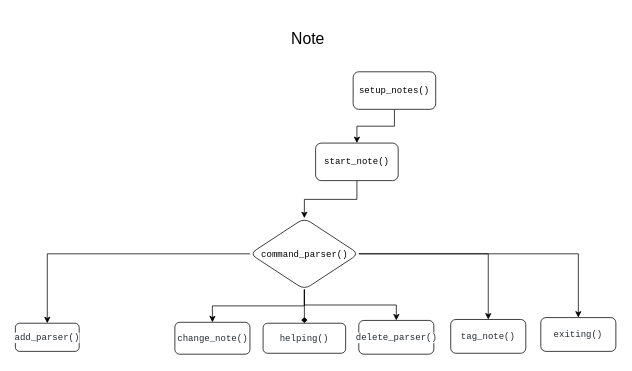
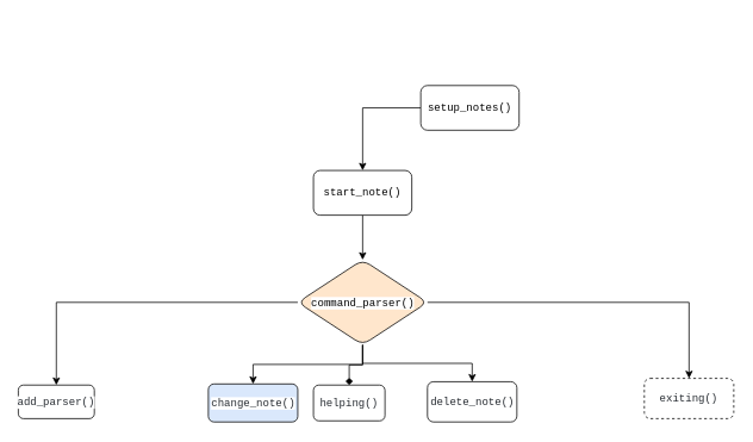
- <mxCell id="4" value="&lt;font style=&quot;font-size: 21px;&quot;&gt;Note&lt;/font&gt;" style="text;html=1;strokeColor=none;fillColor=none;align=center;verticalAlign=middle;whiteSpace=wrap;rounded=0;" vertex="1" parent="1"><mxGeometry x="320" y="20" width="180" height="60" as="geometry" /></mxCell>
- <mxCell id="6" value="&lt;span style=&quot;font-family: ui-monospace, SFMono-Regular, &amp;quot;SF Mono&amp;quot;, Menlo, Consolas, &amp;quot;Liberation Mono&amp;quot;, monospace; text-align: start; background-color: rgb(255, 255, 255);&quot;&gt;start_note()&lt;/span&gt;" style="rounded=1;whiteSpace=wrap;html=1;" vertex="1" parent="1"><mxGeometry x="420" y="190" width="110" height="50" as="geometry" /></mxCell>
+ <mxCell id="6" value="&lt;span style=&quot;font-family: ui-monospace, SFMono-Regular, &amp;quot;SF Mono&amp;quot;, Menlo, Consolas, &amp;quot;Liberation Mono&amp;quot;, monospace; text-align: start; background-color: rgb(255, 255, 255);&quot;&gt;start_note()&lt;/span&gt;" style="rounded=1;whiteSpace=wrap;html=1;" vertex="1" parent="1"><mxGeometry x="350" y="190" width="110" height="50" as="geometry" /></mxCell>
- <mxCell id="13" value="&lt;span style=&quot;font-family: ui-monospace, SFMono-Regular, &amp;quot;SF Mono&amp;quot;, Menlo, Consolas, &amp;quot;Liberation Mono&amp;quot;, monospace; text-align: start; background-color: rgb(255, 255, 255);&quot;&gt;command_parser()&lt;/span&gt;" style="rhombus;whiteSpace=wrap;html=1;rounded=1;" vertex="1" parent="1"><mxGeometry x="332.5" y="290" width="145" height="95" as="geometry" /></mxCell>
+ <mxCell id="13" value="&lt;span style=&quot;font-family: ui-monospace, SFMono-Regular, &amp;quot;SF Mono&amp;quot;, Menlo, Consolas, &amp;quot;Liberation Mono&amp;quot;, monospace; text-align: start; background-color: rgb(255, 255, 255);&quot;&gt;command_parser()&lt;/span&gt;" style="rhombus;whiteSpace=wrap;html=1;rounded=1;fillColor=#ffe6cc;" vertex="1" parent="1"><mxGeometry x="332.5" y="290" width="145" height="95" as="geometry" /></mxCell>
- <mxCell id="10" value="" style="edgeStyle=orthogonalEdgeStyle;rounded=0;orthogonalLoop=1;jettySize=auto;html=1;fontSize=21;fontColor=#000000;" edge="1" parent="1" source="13" target="17"><mxGeometry relative="1" as="geometry" /></mxCell>
- <mxCell id="18" value="&lt;span style=&quot;background-color: rgb(255, 255, 255);&quot;&gt;&lt;span style=&quot;color: rgb(36, 41, 47); font-family: ui-monospace, SFMono-Regular, &amp;quot;SF Mono&amp;quot;, Menlo, Consolas, &amp;quot;Liberation Mono&amp;quot;, monospace; text-align: start;&quot;&gt;exiting&lt;/span&gt;&lt;span style=&quot;color: rgb(36, 41, 47); font-family: ui-monospace, SFMono-Regular, &amp;quot;SF Mono&amp;quot;, Menlo, Consolas, &amp;quot;Liberation Mono&amp;quot;, monospace; text-align: start;&quot;&gt;()&lt;/span&gt;&lt;/span&gt;" style="whiteSpace=wrap;html=1;rounded=1;" vertex="1" parent="1"><mxGeometry x="720" y="422.5" width="100" height="45" as="geometry" /></mxCell>
+ <mxCell id="18" value="&lt;span style=&quot;background-color: rgb(255, 255, 255);&quot;&gt;&lt;span style=&quot;color: rgb(36, 41, 47); font-family: ui-monospace, SFMono-Regular, &amp;quot;SF Mono&amp;quot;, Menlo, Consolas, &amp;quot;Liberation Mono&amp;quot;, monospace; text-align: start;&quot;&gt;exiting&lt;/span&gt;&lt;span style=&quot;color: rgb(36, 41, 47); font-family: ui-monospace, SFMono-Regular, &amp;quot;SF Mono&amp;quot;, Menlo, Consolas, &amp;quot;Liberation Mono&amp;quot;, monospace; text-align: start;&quot;&gt;()&lt;/span&gt;&lt;/span&gt;" style="whiteSpace=wrap;html=1;rounded=1;dashed=1;" vertex="1" parent="1"><mxGeometry x="720" y="422.5" width="100" height="45" as="geometry" /></mxCell>
- <mxCell id="17" value="&lt;span style=&quot;color: rgb(36, 41, 47); font-family: ui-monospace, SFMono-Regular, &amp;quot;SF Mono&amp;quot;, Menlo, Consolas, &amp;quot;Liberation Mono&amp;quot;, monospace; text-align: start; background-color: rgb(255, 255, 255);&quot;&gt;tag_note()&lt;/span&gt;" style="whiteSpace=wrap;html=1;rounded=1;" vertex="1" parent="1"><mxGeometry x="600" y="425" width="100" height="45" as="geometry" /></mxCell>
- <mxCell id="16" value="&lt;span style=&quot;color: rgb(36, 41, 47); font-family: ui-monospace, SFMono-Regular, &amp;quot;SF Mono&amp;quot;, Menlo, Consolas, &amp;quot;Liberation Mono&amp;quot;, monospace; text-align: start; background-color: rgb(255, 255, 255);&quot;&gt;delete_parser()&lt;/span&gt;" style="whiteSpace=wrap;html=1;rounded=1;" vertex="1" parent="1"><mxGeometry x="477.5" y="426.25" width="100" height="45" as="geometry" /></mxCell>
+ <mxCell id="16" value="&lt;span style=&quot;color: rgb(36, 41, 47); font-family: ui-monospace, SFMono-Regular, &amp;quot;SF Mono&amp;quot;, Menlo, Consolas, &amp;quot;Liberation Mono&amp;quot;, monospace; text-align: start; background-color: rgb(255, 255, 255);&quot;&gt;delete_note()&lt;/span&gt;" style="whiteSpace=wrap;html=1;rounded=1;" vertex="1" parent="1"><mxGeometry x="477.5" y="426.25" width="100" height="45" as="geometry" /></mxCell>
- <mxCell id="15" value="&lt;span style=&quot;color: rgb(36, 41, 47); font-family: ui-monospace, SFMono-Regular, &amp;quot;SF Mono&amp;quot;, Menlo, Consolas, &amp;quot;Liberation Mono&amp;quot;, monospace; text-align: start;&quot;&gt; &lt;/span&gt;&lt;span style=&quot;box-sizing: border-box; color: rgb(36, 41, 47); font-family: ui-monospace, SFMono-Regular, &amp;quot;SF Mono&amp;quot;, Menlo, Consolas, &amp;quot;Liberation Mono&amp;quot;, monospace; text-align: start;&quot; class=&quot;pl-s1&quot;&gt;&lt;span style=&quot;background-image: initial; background-position: initial; background-size: initial; background-repeat: initial; background-attachment: initial; background-origin: initial; background-clip: initial; box-sizing: border-box; cursor: pointer; background-color: rgb(255, 255, 255);&quot; data-hydro-click-hmac=&quot;7fba10f094e05253efc556c878f2f7a9751b50fba301bbc37d5f88965b8e939a&quot; data-hydro-click=&quot;{&amp;quot;event_type&amp;quot;:&amp;quot;code_navigation.click_on_symbol&amp;quot;,&amp;quot;payload&amp;quot;:{&amp;quot;action&amp;quot;:&amp;quot;click_on_symbol&amp;quot;,&amp;quot;repository_id&amp;quot;:506735707,&amp;quot;ref&amp;quot;:&amp;quot;main&amp;quot;,&amp;quot;language&amp;quot;:&amp;quot;Python&amp;quot;,&amp;quot;backend&amp;quot;:&amp;quot;ALEPH_PRECISE&amp;quot;,&amp;quot;code_nav_context&amp;quot;:&amp;quot;BLOB_VIEW&amp;quot;,&amp;quot;retry_backend&amp;quot;:&amp;quot;&amp;quot;,&amp;quot;originating_url&amp;quot;:&amp;quot;https://github.com/icoderp/Py6PersonalAssistant/find-definition?q=change_note&amp;amp;blob_path=Py6PersonalAssistant%2Fnotes.py&amp;amp;ref=main&amp;amp;language=Python&amp;amp;row=294&amp;amp;col=12&amp;amp;code_nav_context=BLOB_VIEW&amp;quot;,&amp;quot;user_id&amp;quot;:95313612}}&quot; class=&quot;pl-token&quot;&gt;change_note()&lt;/span&gt;&lt;/span&gt;" style="whiteSpace=wrap;html=1;rounded=1;" vertex="1" parent="1"><mxGeometry x="232.5" y="428.75" width="100" height="42.5" as="geometry" /></mxCell>
+ <mxCell id="15" value="&lt;span style=&quot;color: rgb(36, 41, 47); font-family: ui-monospace, SFMono-Regular, &amp;quot;SF Mono&amp;quot;, Menlo, Consolas, &amp;quot;Liberation Mono&amp;quot;, monospace; text-align: start;&quot;&gt; &lt;/span&gt;&lt;span style=&quot;box-sizing: border-box; color: rgb(36, 41, 47); font-family: ui-monospace, SFMono-Regular, &amp;quot;SF Mono&amp;quot;, Menlo, Consolas, &amp;quot;Liberation Mono&amp;quot;, monospace; text-align: start;&quot; class=&quot;pl-s1&quot;&gt;&lt;span style=&quot;background-image: initial; background-position: initial; background-size: initial; background-repeat: initial; background-attachment: initial; background-origin: initial; background-clip: initial; box-sizing: border-box; cursor: pointer; background-color: rgb(255, 255, 255);&quot; data-hydro-click-hmac=&quot;7fba10f094e05253efc556c878f2f7a9751b50fba301bbc37d5f88965b8e939a&quot; data-hydro-click=&quot;{&amp;quot;event_type&amp;quot;:&amp;quot;code_navigation.click_on_symbol&amp;quot;,&amp;quot;payload&amp;quot;:{&amp;quot;action&amp;quot;:&amp;quot;click_on_symbol&amp;quot;,&amp;quot;repository_id&amp;quot;:506735707,&amp;quot;ref&amp;quot;:&amp;quot;main&amp;quot;,&amp;quot;language&amp;quot;:&amp;quot;Python&amp;quot;,&amp;quot;backend&amp;quot;:&amp;quot;ALEPH_PRECISE&amp;quot;,&amp;quot;code_nav_context&amp;quot;:&amp;quot;BLOB_VIEW&amp;quot;,&amp;quot;retry_backend&amp;quot;:&amp;quot;&amp;quot;,&amp;quot;originating_url&amp;quot;:&amp;quot;https://github.com/icoderp/Py6PersonalAssistant/find-definition?q=change_note&amp;amp;blob_path=Py6PersonalAssistant%2Fnotes.py&amp;amp;ref=main&amp;amp;language=Python&amp;amp;row=294&amp;amp;col=12&amp;amp;code_nav_context=BLOB_VIEW&amp;quot;,&amp;quot;user_id&amp;quot;:95313612}}&quot; class=&quot;pl-token&quot;&gt;change_note()&lt;/span&gt;&lt;/span&gt;" style="whiteSpace=wrap;html=1;rounded=1;fillColor=#dae8fc;" vertex="1" parent="1"><mxGeometry x="232.5" y="428.75" width="100" height="42.5" as="geometry" /></mxCell>
- <mxCell id="19" value="&lt;span style=&quot;color: rgb(36, 41, 47); font-family: ui-monospace, SFMono-Regular, &amp;quot;SF Mono&amp;quot;, Menlo, Consolas, &amp;quot;Liberation Mono&amp;quot;, monospace; text-align: start; background-color: rgb(255, 255, 255);&quot;&gt;helping()&lt;/span&gt;" style="whiteSpace=wrap;html=1;rounded=1;" vertex="1" parent="1"><mxGeometry x="350" y="430" width="110" height="40" as="geometry" /></mxCell>
+ <mxCell id="19" value="&lt;span style=&quot;color: rgb(36, 41, 47); font-family: ui-monospace, SFMono-Regular, &amp;quot;SF Mono&amp;quot;, Menlo, Consolas, &amp;quot;Liberation Mono&amp;quot;, monospace; text-align: start; background-color: rgb(255, 255, 255);&quot;&gt;helping()&lt;/span&gt;" style="whiteSpace=wrap;html=1;rounded=1;" vertex="1" parent="1"><mxGeometry x="350" y="430" width="80" height="40" as="geometry" /></mxCell>
